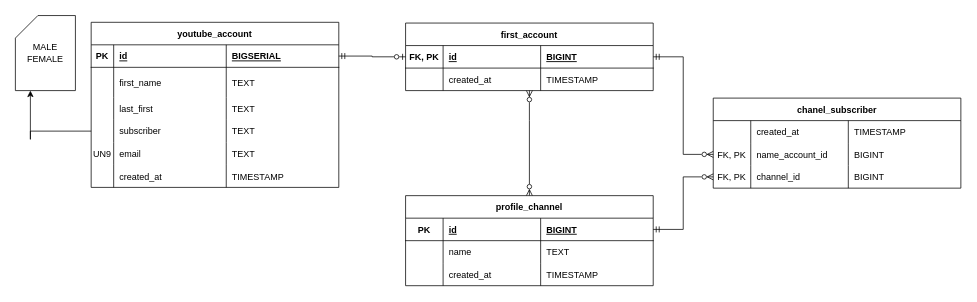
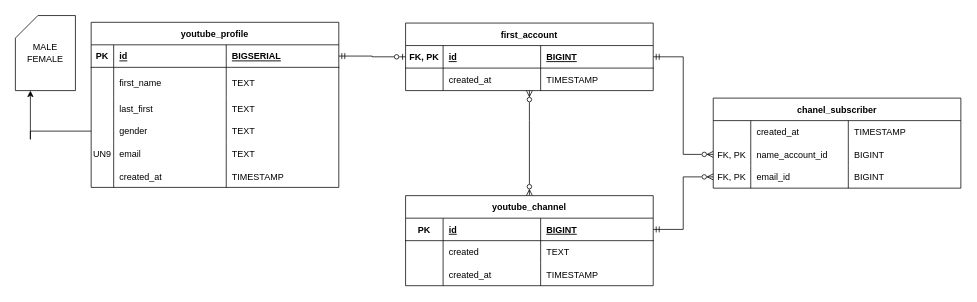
- <mxCell id="2" value="youtube_account" style="shape=table;startSize=30;container=1;collapsible=1;childLayout=tableLayout;fixedRows=1;rowLines=0;fontStyle=1;align=center;resizeLast=1;" vertex="1" parent="1"><mxGeometry x="121" y="29" width="330" height="220" as="geometry" /></mxCell>
+ <mxCell id="2" value="youtube_profile" style="shape=table;startSize=30;container=1;collapsible=1;childLayout=tableLayout;fixedRows=1;rowLines=0;fontStyle=1;align=center;resizeLast=1;" vertex="1" parent="1"><mxGeometry x="121" y="29" width="330" height="220" as="geometry" /></mxCell>
- <mxCell id="17" value="subscriber" style="shape=partialRectangle;connectable=0;fillColor=none;top=0;left=0;bottom=0;right=0;align=left;spacingLeft=6;overflow=hidden;" vertex="1" parent="15"><mxGeometry x="30" width="150" height="30" as="geometry"><mxRectangle width="150" height="30" as="alternateBounds" /></mxGeometry></mxCell>
+ <mxCell id="17" value="gender" style="shape=partialRectangle;connectable=0;fillColor=none;top=0;left=0;bottom=0;right=0;align=left;spacingLeft=6;overflow=hidden;" vertex="1" parent="15"><mxGeometry x="30" width="150" height="30" as="geometry"><mxRectangle width="150" height="30" as="alternateBounds" /></mxGeometry></mxCell>
- <mxCell id="64" value="channel_id" style="shape=partialRectangle;connectable=0;fillColor=none;top=0;left=0;bottom=0;right=0;align=left;spacingLeft=6;overflow=hidden;" vertex="1" parent="62"><mxGeometry x="50" width="130" height="30" as="geometry"><mxRectangle width="130" height="30" as="alternateBounds" /></mxGeometry></mxCell>
+ <mxCell id="64" value="email_id" style="shape=partialRectangle;connectable=0;fillColor=none;top=0;left=0;bottom=0;right=0;align=left;spacingLeft=6;overflow=hidden;" vertex="1" parent="62"><mxGeometry x="50" width="130" height="30" as="geometry"><mxRectangle width="130" height="30" as="alternateBounds" /></mxGeometry></mxCell>
- <mxCell id="40" value="profile_channel" style="shape=table;startSize=30;container=1;collapsible=1;childLayout=tableLayout;fixedRows=1;rowLines=0;fontStyle=1;align=center;resizeLast=1;" vertex="1" parent="1"><mxGeometry x="540" y="260" width="330" height="120" as="geometry" /></mxCell>
+ <mxCell id="40" value="youtube_channel" style="shape=table;startSize=30;container=1;collapsible=1;childLayout=tableLayout;fixedRows=1;rowLines=0;fontStyle=1;align=center;resizeLast=1;" vertex="1" parent="1"><mxGeometry x="540" y="260" width="330" height="120" as="geometry" /></mxCell>
- <mxCell id="47" value="name" style="shape=partialRectangle;connectable=0;fillColor=none;top=0;left=0;bottom=0;right=0;align=left;spacingLeft=6;overflow=hidden;" vertex="1" parent="45"><mxGeometry x="50" width="130" height="30" as="geometry"><mxRectangle width="130" height="30" as="alternateBounds" /></mxGeometry></mxCell>
+ <mxCell id="47" value="created" style="shape=partialRectangle;connectable=0;fillColor=none;top=0;left=0;bottom=0;right=0;align=left;spacingLeft=6;overflow=hidden;" vertex="1" parent="45"><mxGeometry x="50" width="130" height="30" as="geometry"><mxRectangle width="130" height="30" as="alternateBounds" /></mxGeometry></mxCell>
